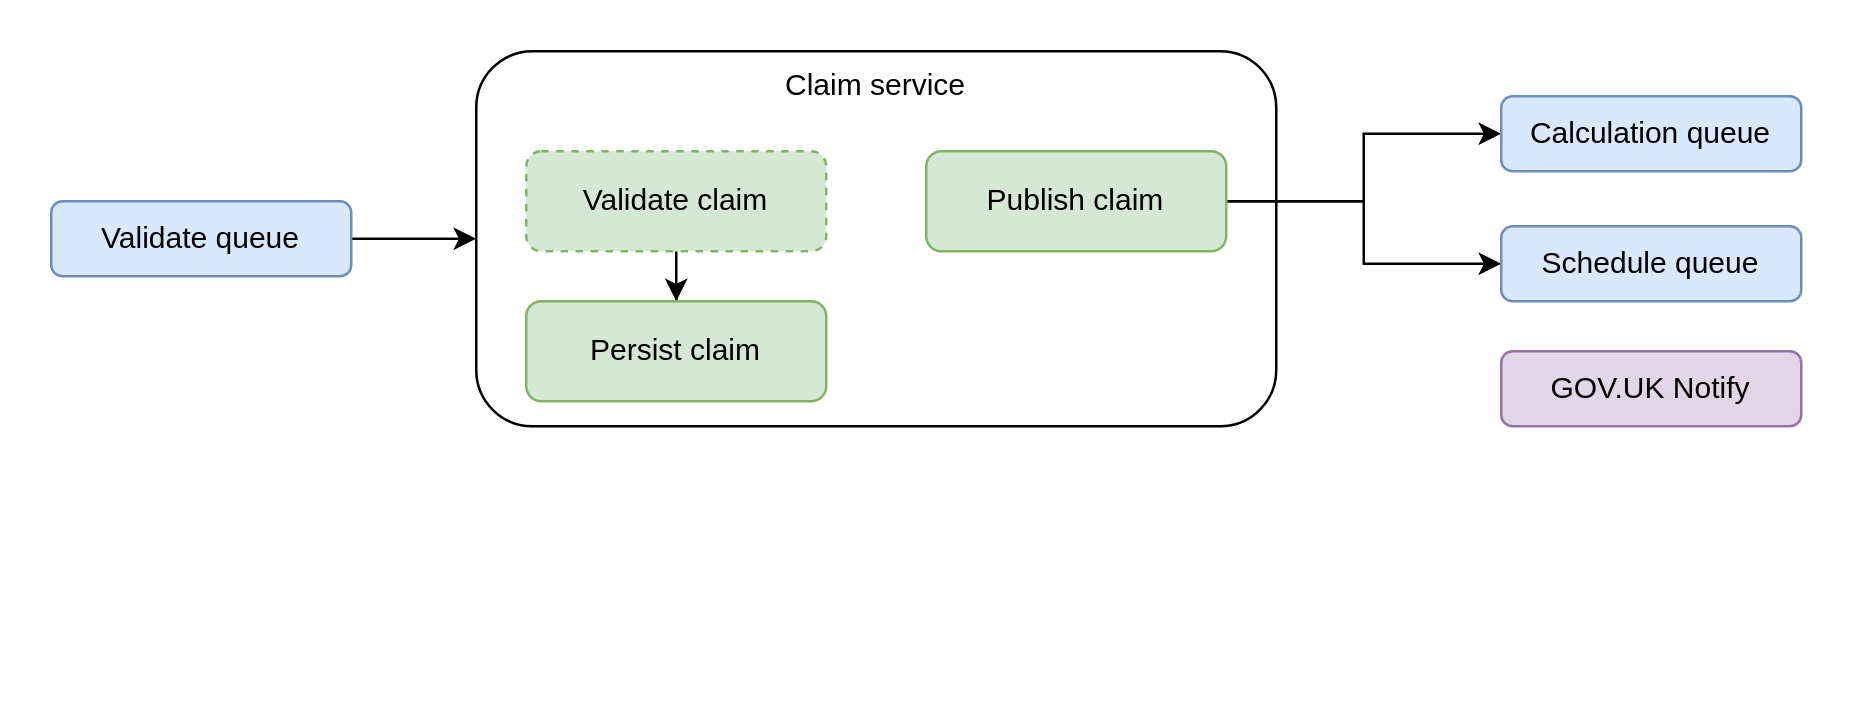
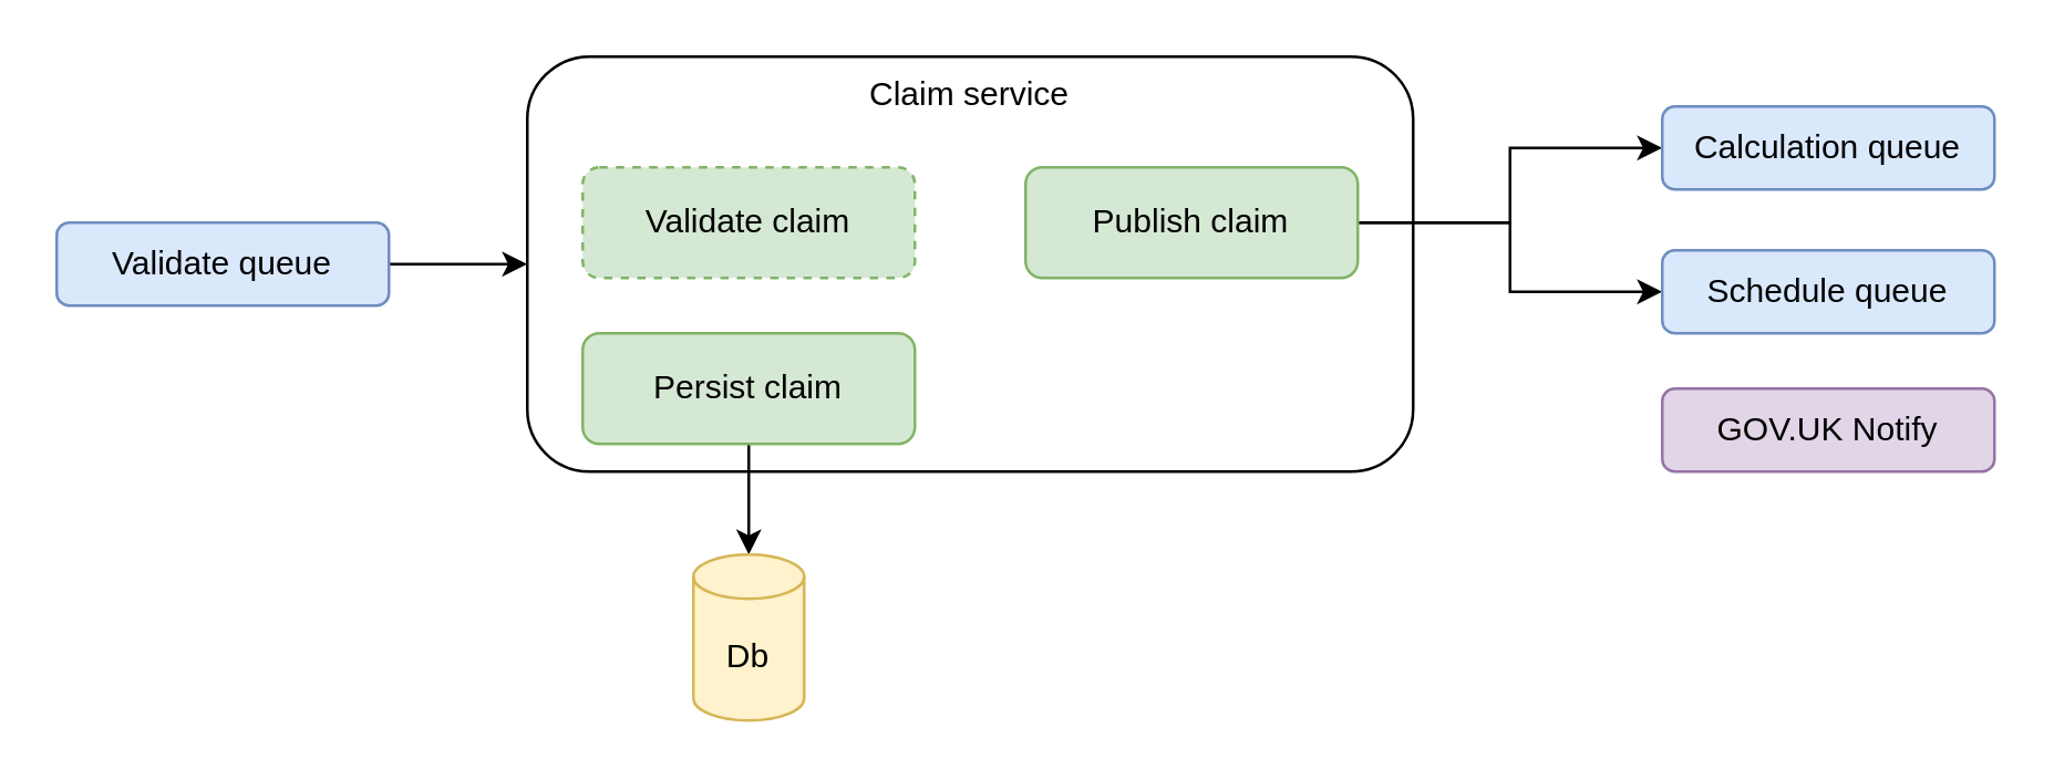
- <mxCell id="5" style="edgeStyle=orthogonalEdgeStyle;rounded=0;orthogonalLoop=1;jettySize=auto;html=1;entryX=0.5;entryY=0;entryDx=0;entryDy=0;" edge="1" parent="1" source="6" target="8"><mxGeometry relative="1" as="geometry" /></mxCell>
+ <mxCell id="7" style="edgeStyle=orthogonalEdgeStyle;rounded=0;orthogonalLoop=1;jettySize=auto;html=1;entryX=0.5;entryY=0;entryDx=0;entryDy=0;entryPerimeter=0;" edge="1" parent="1" source="8" target="14"><mxGeometry relative="1" as="geometry" /></mxCell>
+ <mxCell id="14" value="Db" style="shape=cylinder3;whiteSpace=wrap;html=1;boundedLbl=1;backgroundOutline=1;size=8;fillColor=#fff2cc;strokeColor=#d6b656;" vertex="1" parent="1"><mxGeometry x="250" y="200" width="40" height="60" as="geometry" /></mxCell>
